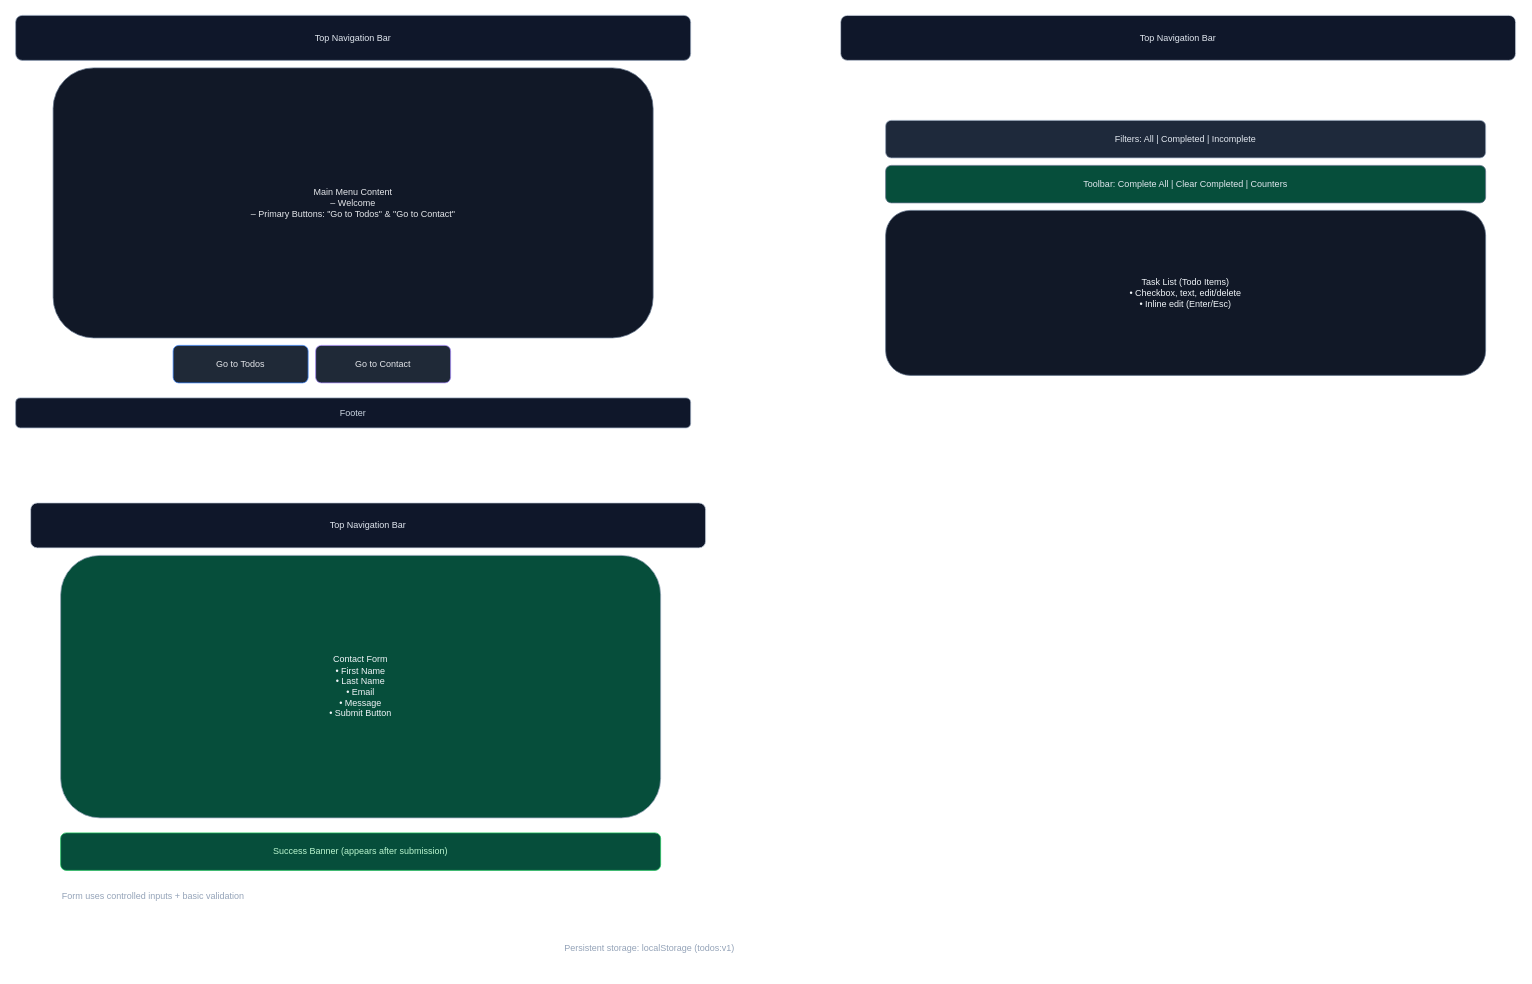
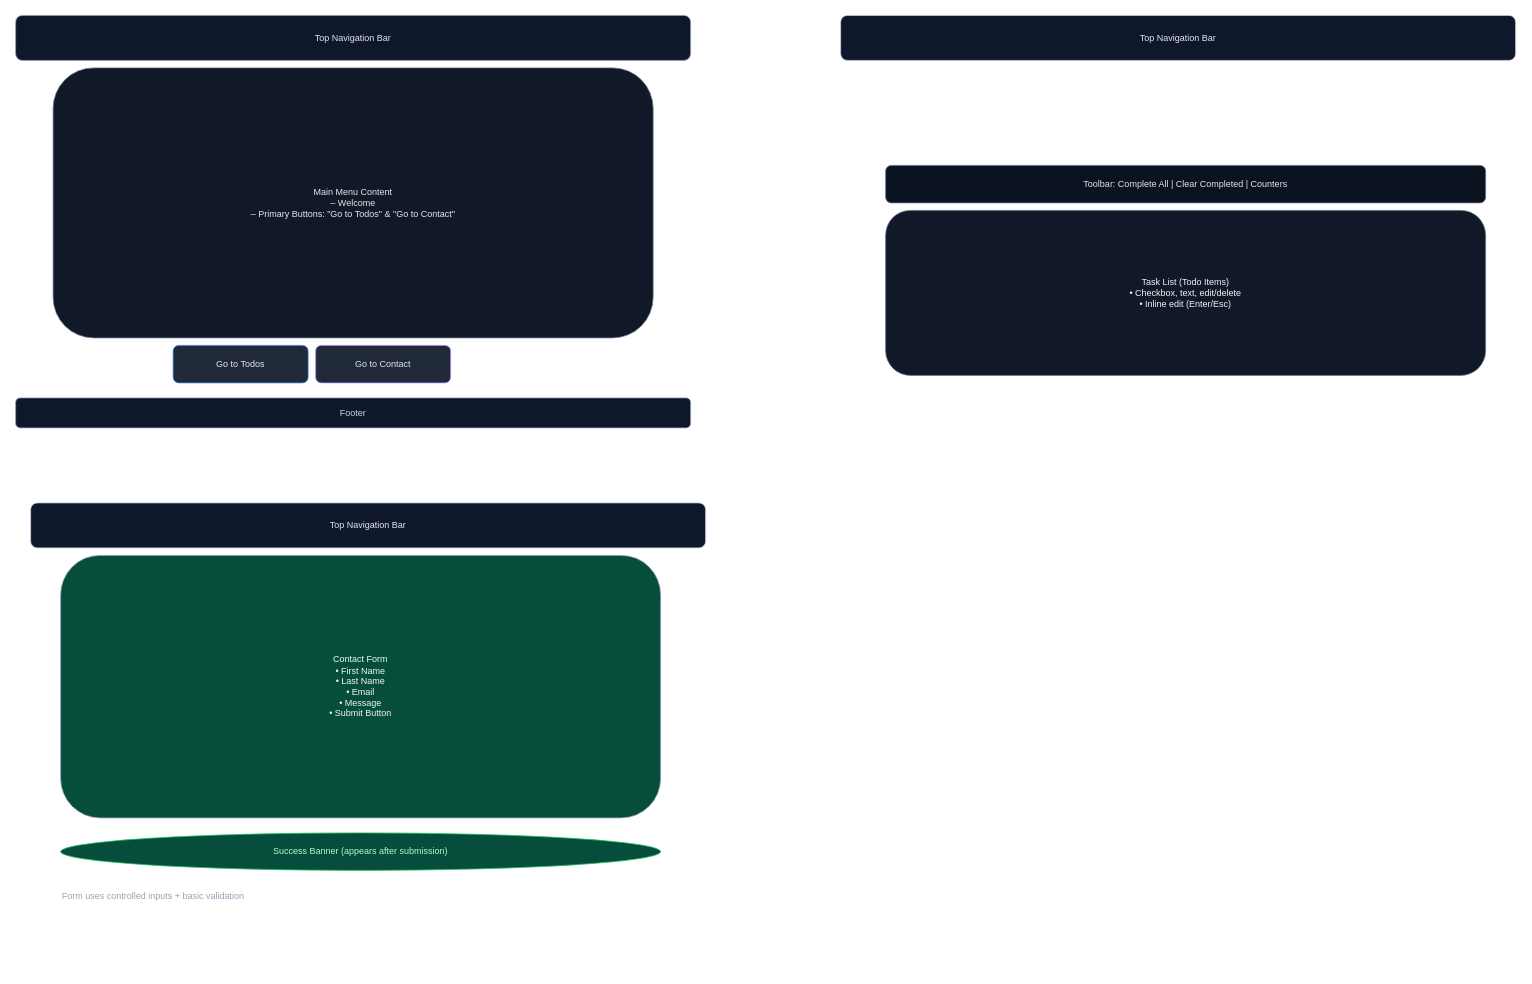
- <mxCell id="8" value="Filters: All | Completed | Incomplete" style="rounded=1;whiteSpace=wrap;html=1;strokeColor=#94a3b8;fillColor=#1e293b;fontColor=#e2e8f0;" vertex="1" parent="1"><mxGeometry x="1180" y="160" width="800" height="50" as="geometry" /></mxCell>
- <mxCell id="9" value="Toolbar: Complete All | Clear Completed | Counters" style="rounded=1;whiteSpace=wrap;html=1;strokeColor=#64748b;fillColor=#064e3b;fontColor=#e2e8f0;" vertex="1" parent="1"><mxGeometry x="1180" y="220" width="800" height="50" as="geometry" /></mxCell>
+ <mxCell id="9" value="Toolbar: Complete All | Clear Completed | Counters" style="rounded=1;whiteSpace=wrap;html=1;strokeColor=#64748b;fillColor=#0b1220;fontColor=#e2e8f0;" vertex="1" parent="1"><mxGeometry x="1180" y="220" width="800" height="50" as="geometry" /></mxCell>
- <mxCell id="14" value="Success Banner (appears after submission)" style="rounded=1;whiteSpace=wrap;html=1;strokeColor=#22c55e;fillColor=#064e3b;fontColor=#bbf7d0;" vertex="1" parent="1"><mxGeometry x="80" y="1110" width="800" height="50" as="geometry" /></mxCell>
+ <mxCell id="14" value="Success Banner (appears after submission)" style="ellipse;whiteSpace=wrap;html=1;strokeColor=#22c55e;fillColor=#064e3b;fontColor=#bbf7d0;" vertex="1" parent="1"><mxGeometry x="80" y="1110" width="800" height="50" as="geometry" /></mxCell>
- <mxCell id="11" value="Persistent storage: localStorage (todos:v1)" style="text;html=1;strokeColor=none;fillColor=none;fontColor=#94a3b8;" vertex="1" parent="1"><mxGeometry x="750" y="1250" width="400" height="40" as="geometry" /></mxCell>
